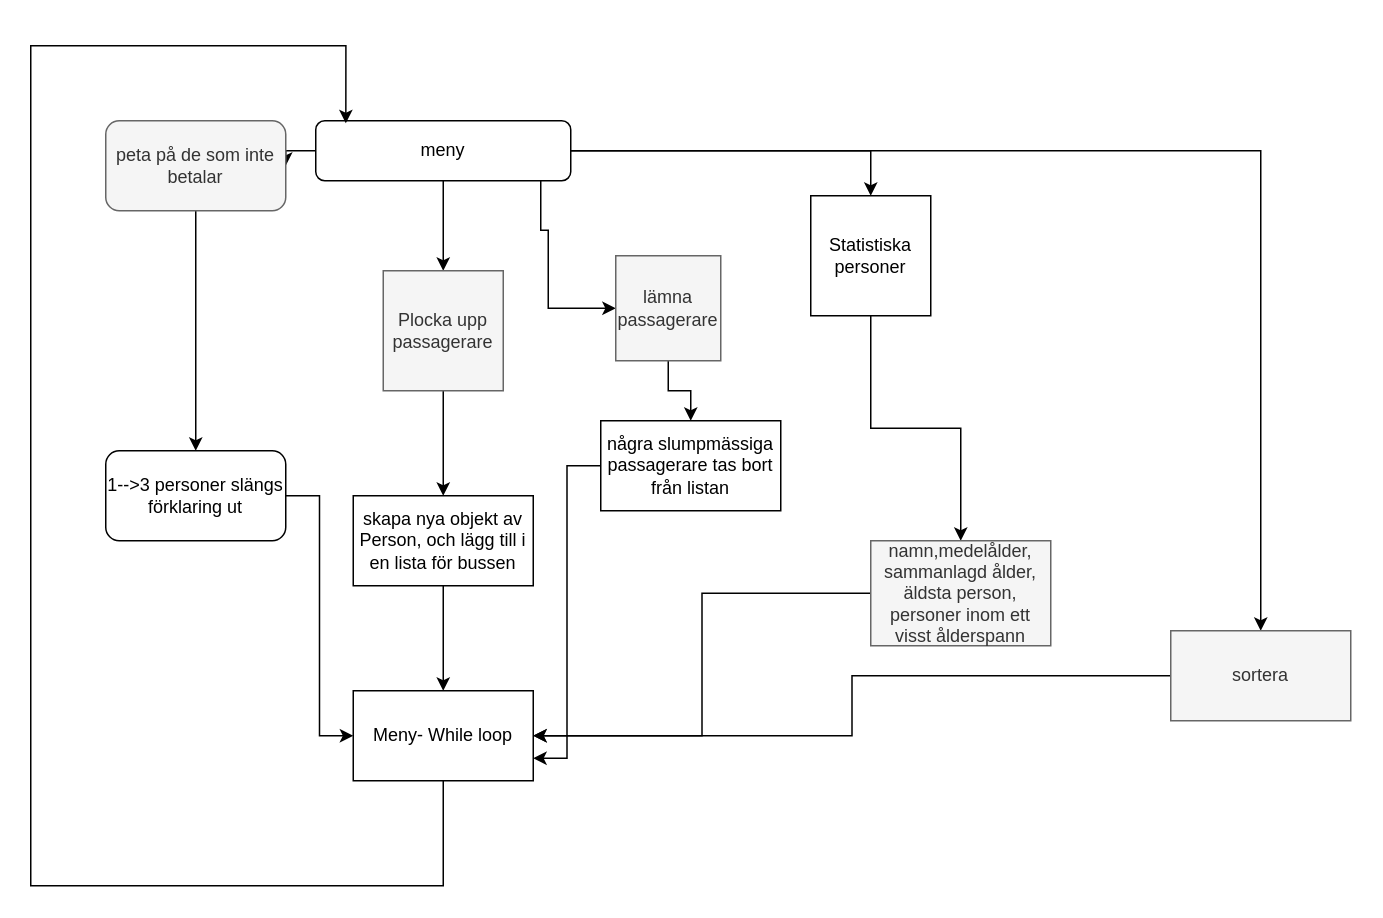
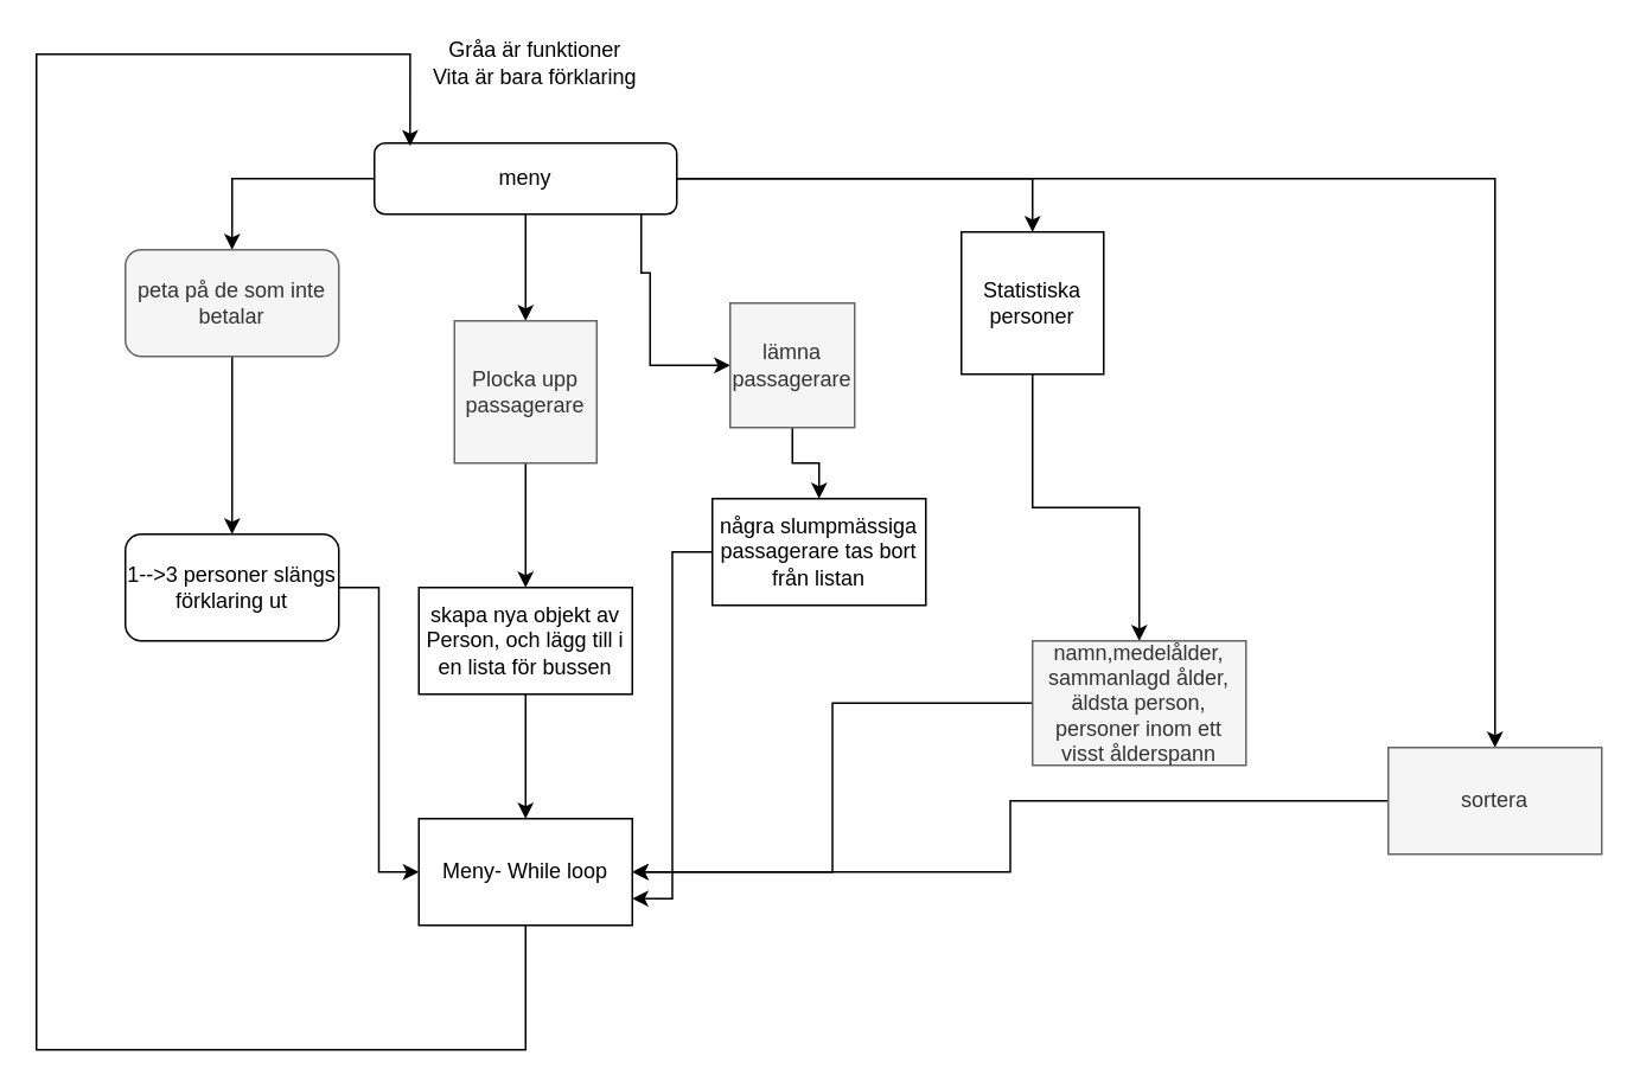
+ <mxCell id="26" value="&lt;div&gt;Gråa är funktioner&lt;/div&gt;&lt;div&gt;Vita är bara förklaring &lt;br&gt;&lt;/div&gt;" style="text;html=1;align=center;verticalAlign=middle;resizable=0;points=[];autosize=1;strokeColor=none;fillColor=none;" vertex="1" parent="1"><mxGeometry x="235" y="20" width="130" height="30" as="geometry" /></mxCell>
- <mxCell id="19" value="peta på de som inte betalar" style="whiteSpace=wrap;html=1;rounded=1;shadow=0;strokeWidth=1;glass=0;fillColor=#f5f5f5;fontColor=#333333;strokeColor=#666666;" vertex="1" parent="1"><mxGeometry x="70" y="80" width="120" height="60" as="geometry" /></mxCell>
+ <mxCell id="19" value="peta på de som inte betalar" style="whiteSpace=wrap;html=1;rounded=1;shadow=0;strokeWidth=1;glass=0;fillColor=#f5f5f5;fontColor=#333333;strokeColor=#666666;" vertex="1" parent="1"><mxGeometry x="70" y="140" width="120" height="60" as="geometry" /></mxCell>
